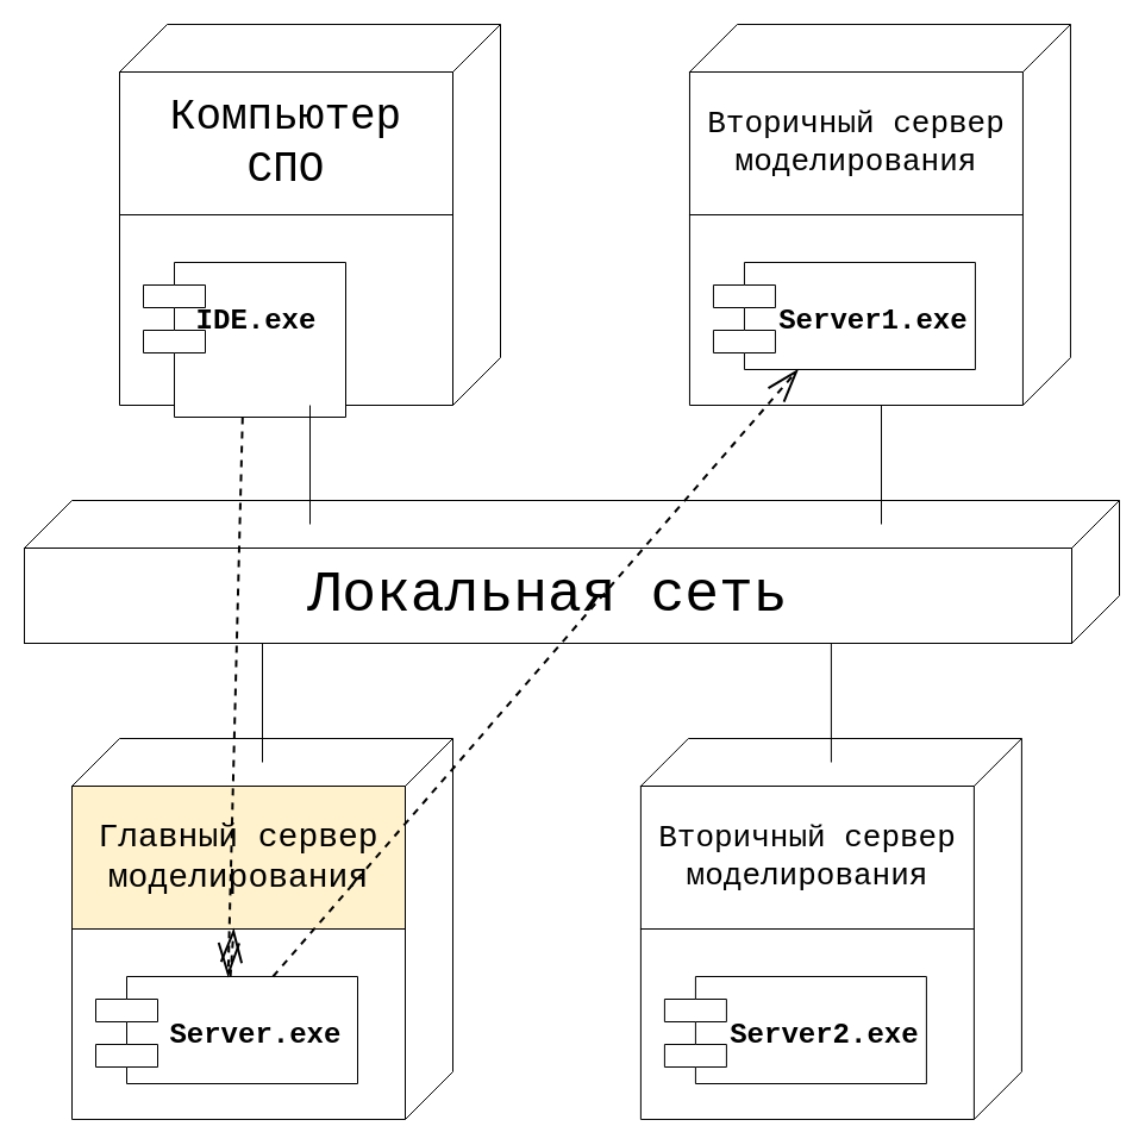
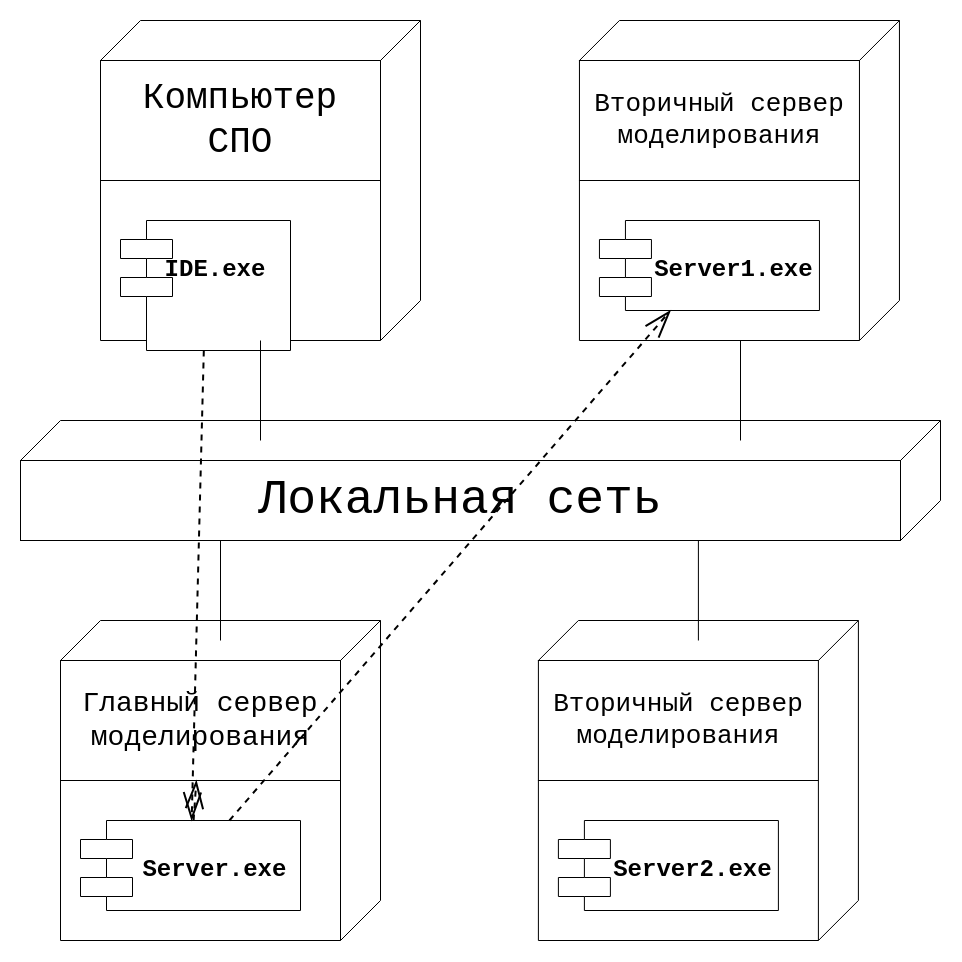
- <mxCell id="29" value="Главный сервер моделирования" style="rounded=0;whiteSpace=wrap;html=1;fontSize=28;fontFamily=Courier New;fillColor=#fff2cc;" vertex="1" parent="1"><mxGeometry x="60" y="660" width="280" height="120" as="geometry" /></mxCell>
+ <mxCell id="29" value="Главный сервер моделирования" style="rounded=0;whiteSpace=wrap;html=1;fontSize=28;fontFamily=Courier New;" vertex="1" parent="1"><mxGeometry x="60" y="660" width="280" height="120" as="geometry" /></mxCell>
